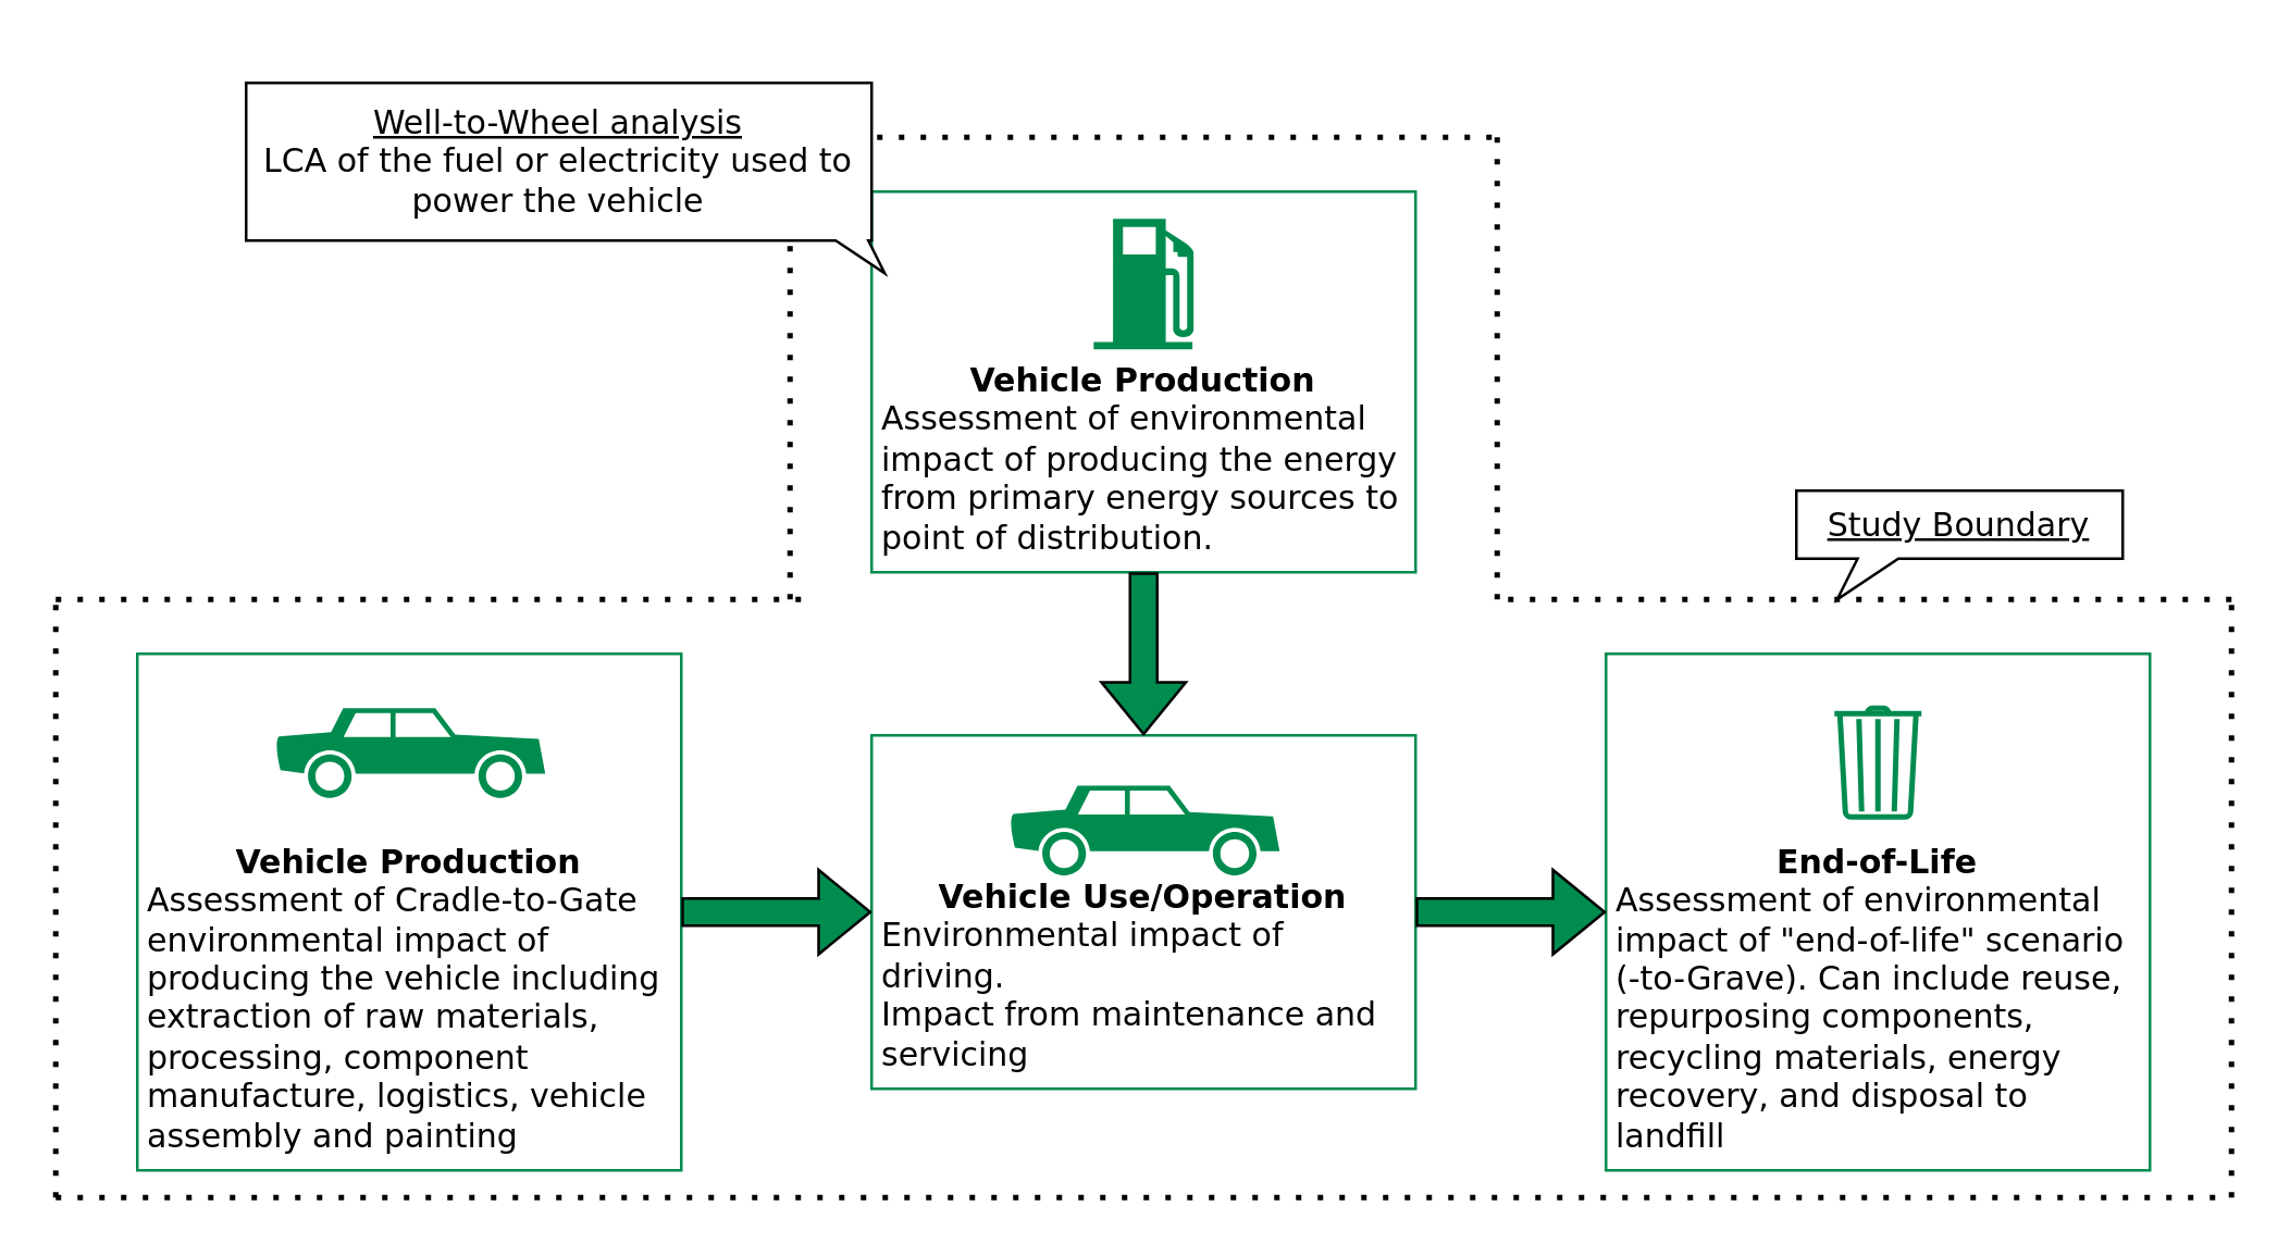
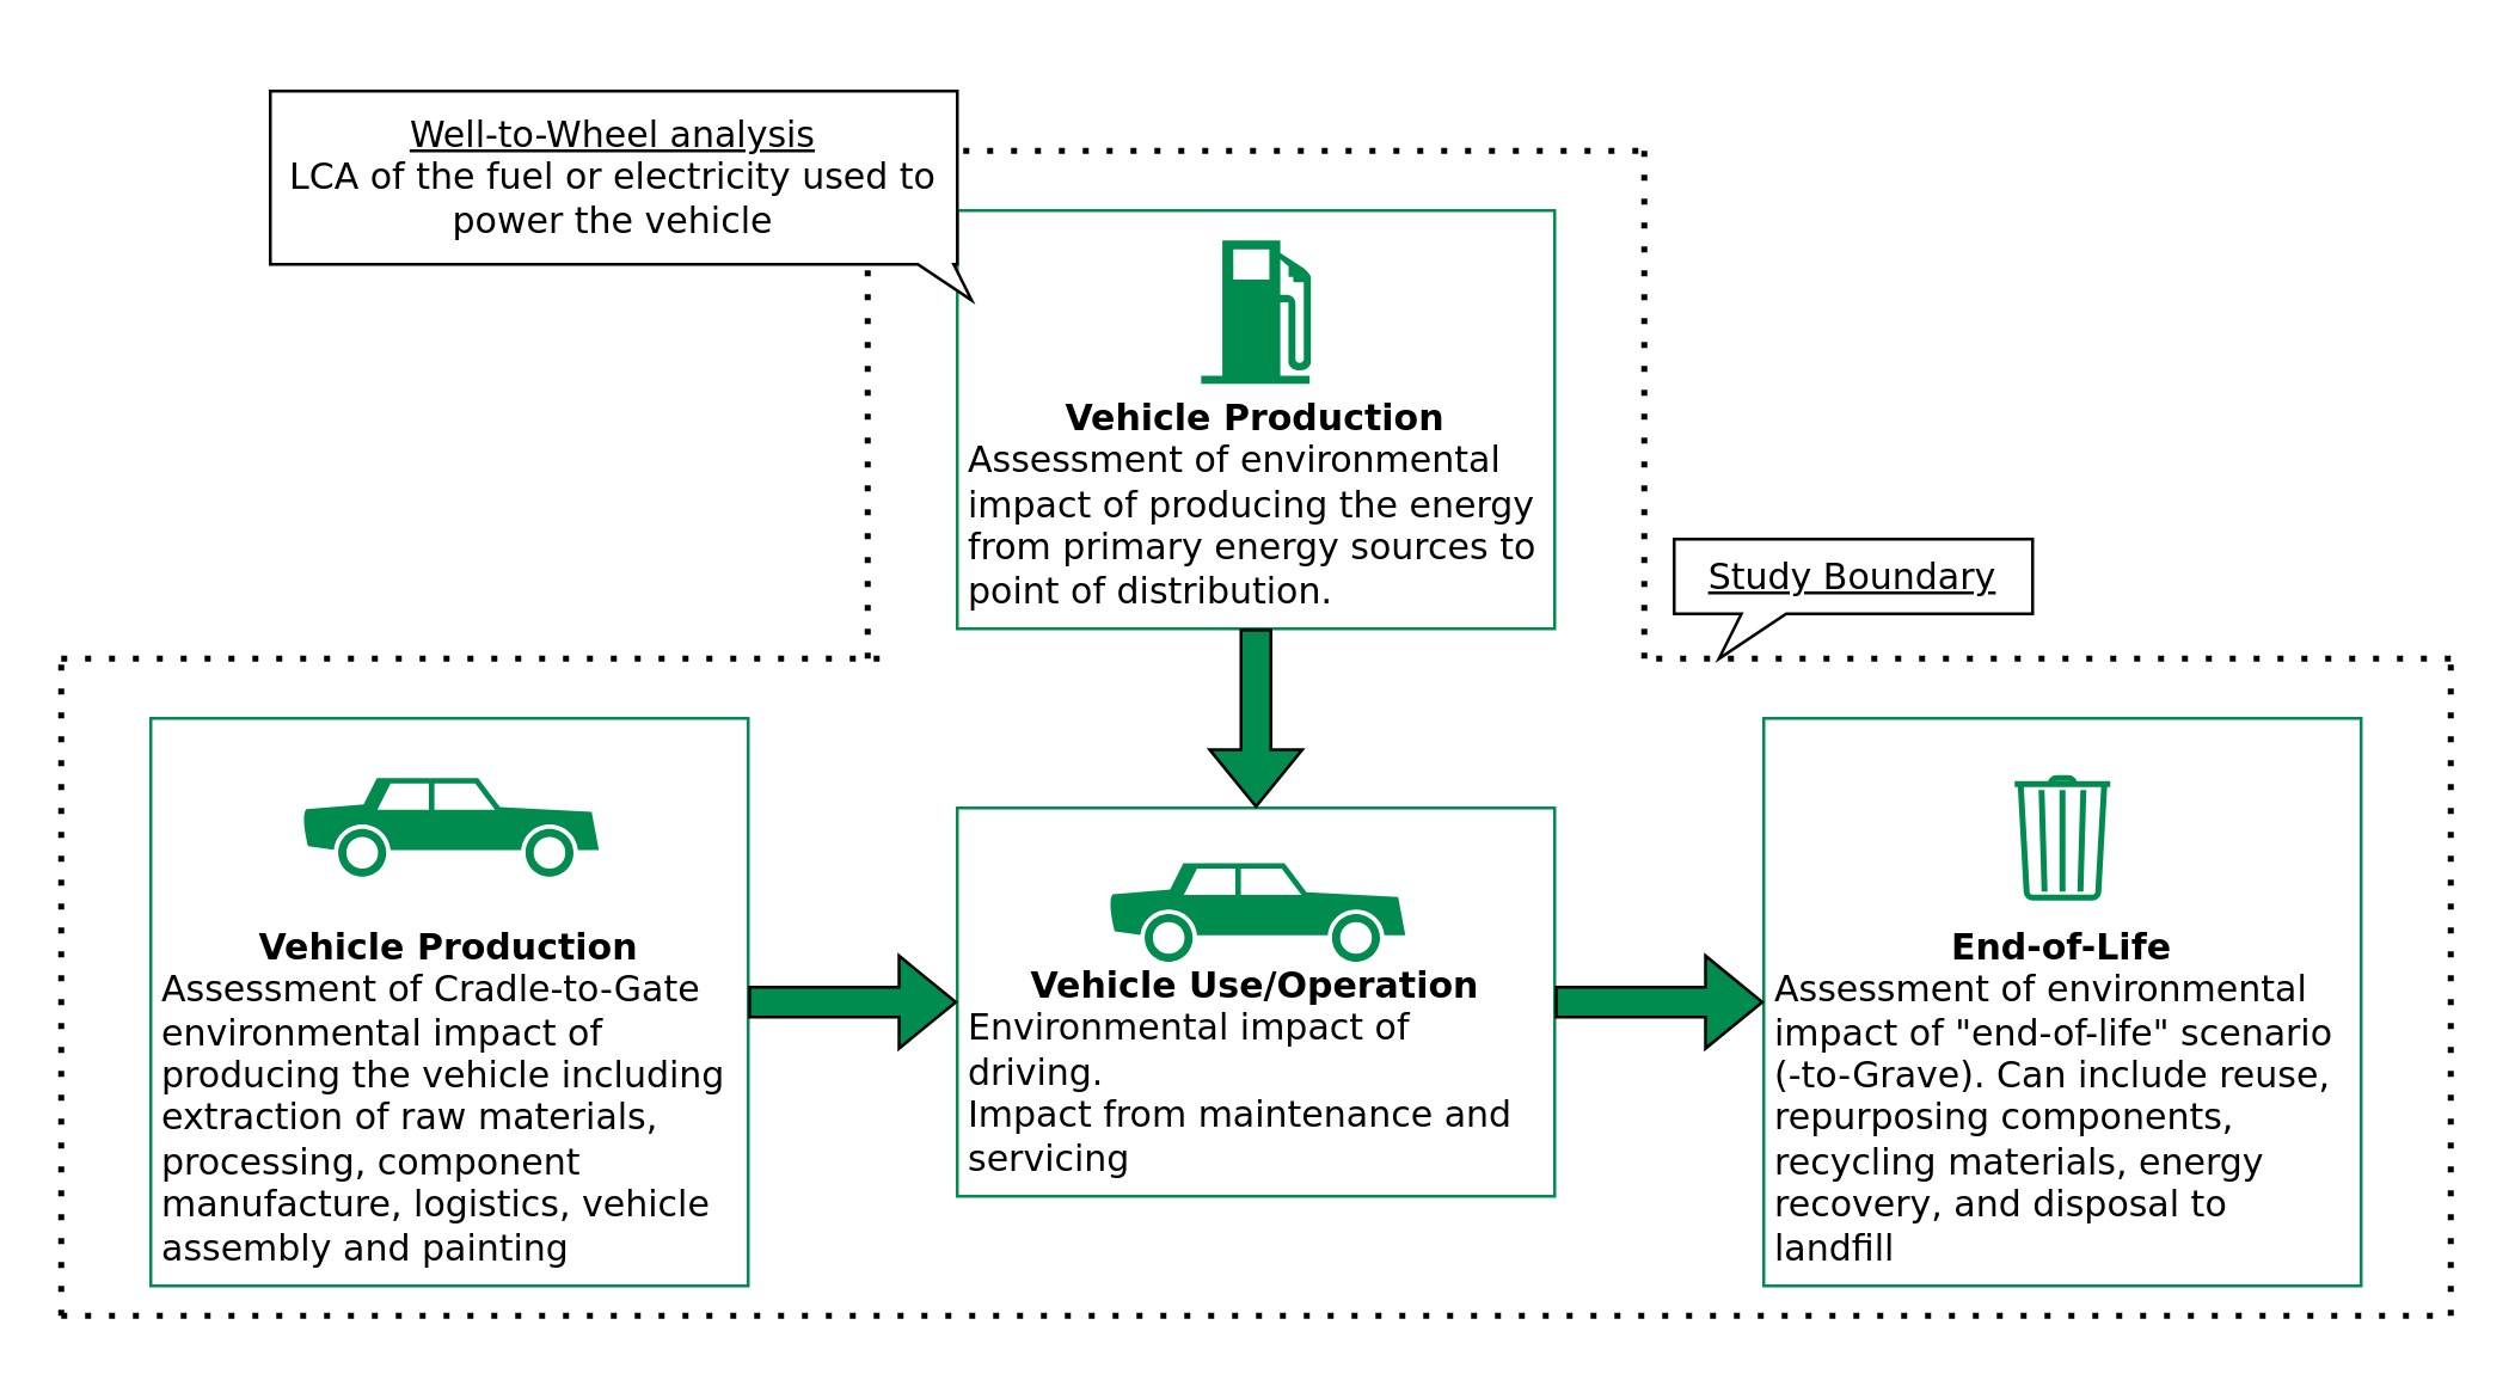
- <mxCell id="25" value="&lt;u&gt;Study Boundary&lt;/u&gt;" style="whiteSpace=wrap;html=1;shape=mxgraph.basic.rectCallout;dx=30;dy=15;boundedLbl=1;fontFamily=Dejavu Sans;strokeColor=#000000;fillColor=default;" vertex="1" parent="1"><mxGeometry x="660" y="180" width="120" height="40" as="geometry" /></mxCell>
+ <mxCell id="25" value="&lt;u&gt;Study Boundary&lt;/u&gt;" style="whiteSpace=wrap;html=1;shape=mxgraph.basic.rectCallout;dx=30;dy=15;boundedLbl=1;fontFamily=Dejavu Sans;strokeColor=#000000;fillColor=default;" vertex="1" parent="1"><mxGeometry x="560" y="180" width="120" height="40" as="geometry" /></mxCell>
